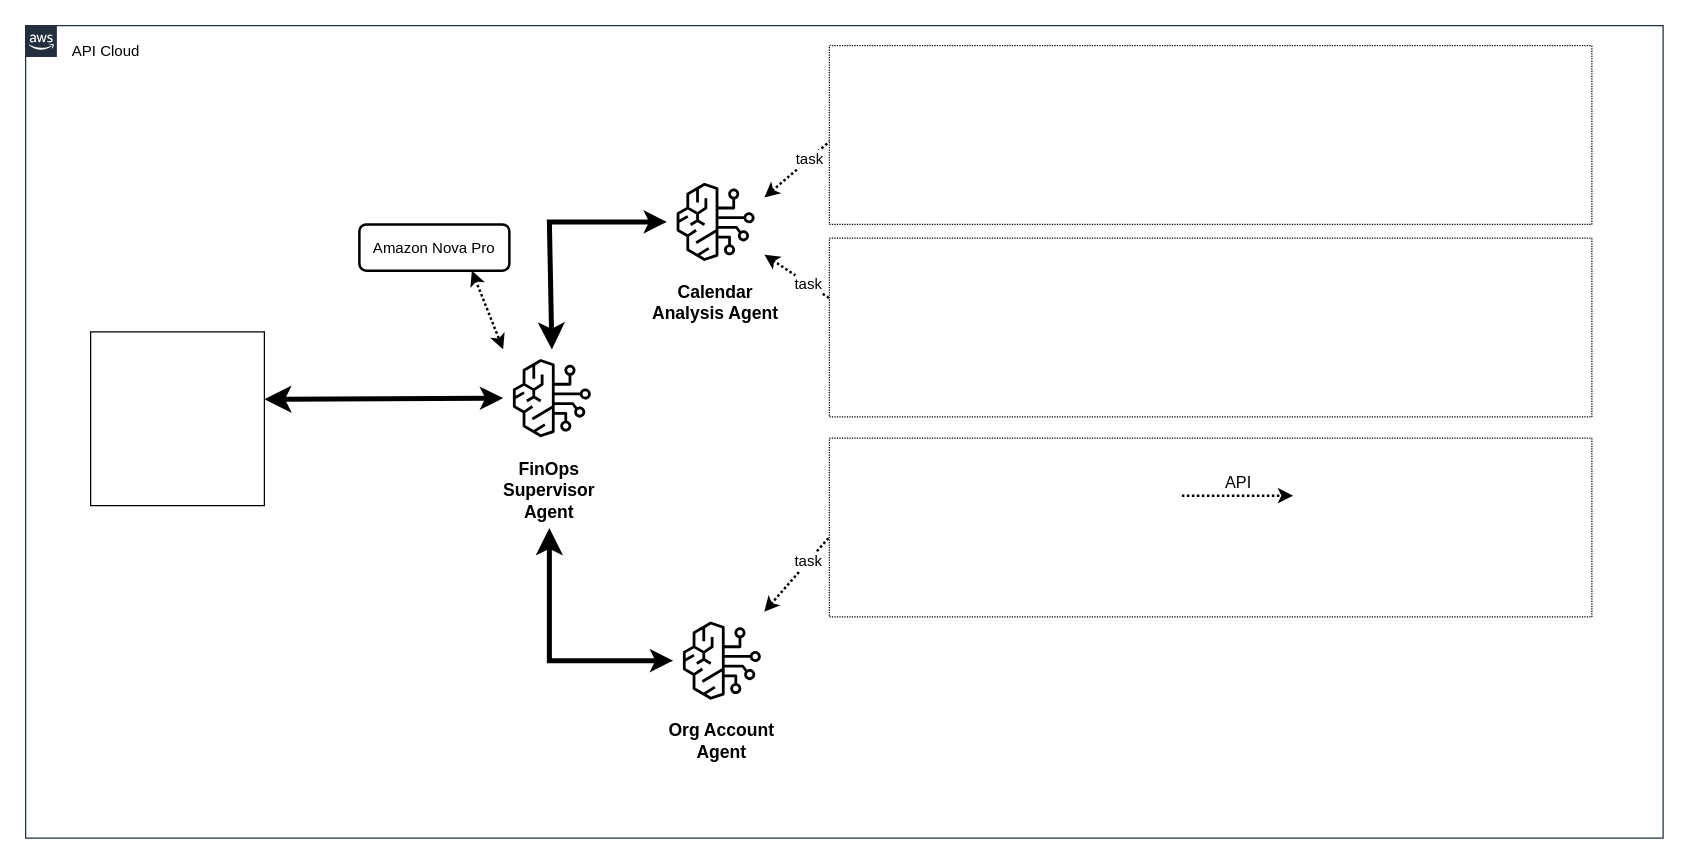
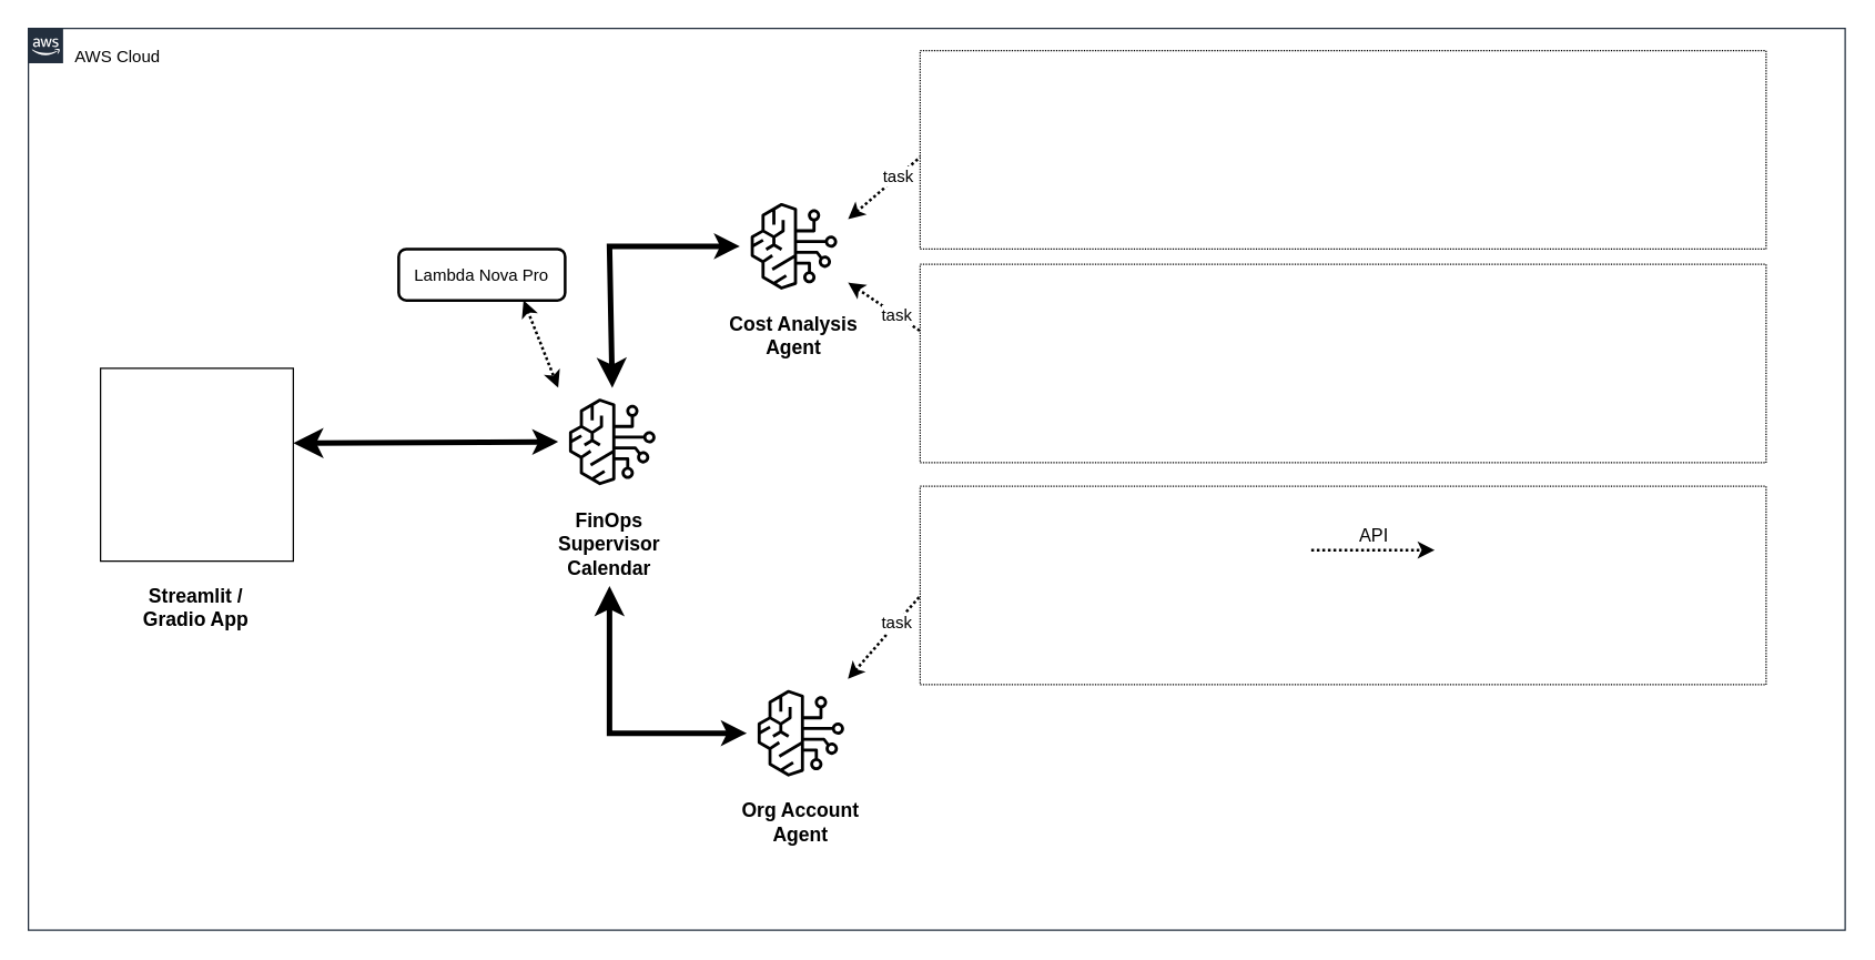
- <mxCell id="47" value="API Cloud" style="rounded=0;whiteSpace=wrap;html=1;fontColor=light-dark(#000000,#000000);strokeColor=none;fillColor=none;" parent="1" vertex="1"><mxGeometry x="51" y="26" width="67" height="29" as="geometry" /></mxCell>
+ <mxCell id="47" value="AWS Cloud" style="rounded=0;whiteSpace=wrap;html=1;fontColor=light-dark(#000000,#000000);strokeColor=none;fillColor=none;" parent="1" vertex="1"><mxGeometry x="51" y="26" width="67" height="29" as="geometry" /></mxCell>
- <mxCell id="24" value="&lt;font style=&quot;color: light-dark(rgb(0, 0, 0), rgb(0, 0, 0));&quot;&gt;Amazon Nova Pro&lt;/font&gt;" style="rounded=1;whiteSpace=wrap;html=1;fillColor=none;strokeColor=light-dark(#000000,#000000);strokeWidth=2;" parent="1" vertex="1"><mxGeometry x="287" y="179" width="120" height="37" as="geometry" /></mxCell>
+ <mxCell id="24" value="&lt;font style=&quot;color: light-dark(rgb(0, 0, 0), rgb(0, 0, 0));&quot;&gt;Lambda Nova Pro&lt;/font&gt;" style="rounded=1;whiteSpace=wrap;html=1;fillColor=none;strokeColor=light-dark(#000000,#000000);strokeWidth=2;" parent="1" vertex="1"><mxGeometry x="287" y="179" width="120" height="37" as="geometry" /></mxCell>
- <mxCell id="22" value="&lt;h3&gt;Calendar Analysis Agent&lt;/h3&gt;" style="whiteSpace=wrap;html=1;labelBackgroundColor=none;fillStyle=auto;fillColor=none;strokeColor=none;fontColor=light-dark(#000000,#000000);spacing=7;" parent="20" vertex="1"><mxGeometry y="73" width="120" height="60" as="geometry" /></mxCell>
+ <mxCell id="22" value="&lt;h3&gt;Cost Analysis Agent&lt;/h3&gt;" style="whiteSpace=wrap;html=1;labelBackgroundColor=none;fillStyle=auto;fillColor=none;strokeColor=none;fontColor=light-dark(#000000,#000000);spacing=7;" parent="20" vertex="1"><mxGeometry y="73" width="120" height="60" as="geometry" /></mxCell>
- <mxCell id="19" value="&lt;h3&gt;FinOps Supervisor Agent&lt;/h3&gt;" style="whiteSpace=wrap;html=1;labelBackgroundColor=none;fillStyle=auto;fillColor=none;strokeColor=none;fontColor=light-dark(#000000,#000000);spacing=7;" parent="17" vertex="1"><mxGeometry y="83" width="120" height="60" as="geometry" /></mxCell>
+ <mxCell id="19" value="&lt;h3&gt;FinOps Supervisor Calendar&lt;/h3&gt;" style="whiteSpace=wrap;html=1;labelBackgroundColor=none;fillStyle=auto;fillColor=none;strokeColor=none;fontColor=light-dark(#000000,#000000);spacing=7;" parent="17" vertex="1"><mxGeometry y="83" width="120" height="60" as="geometry" /></mxCell>
+ <mxCell id="6" value="&lt;h3&gt;Streamlit / Gradio App&lt;/h3&gt;" style="whiteSpace=wrap;html=1;labelBackgroundColor=none;fillStyle=auto;fillColor=none;strokeColor=none;fontColor=light-dark(#000000,#000000);spacing=7;" parent="4" vertex="1"><mxGeometry x="9" y="142" width="120" height="60" as="geometry" /></mxCell>
